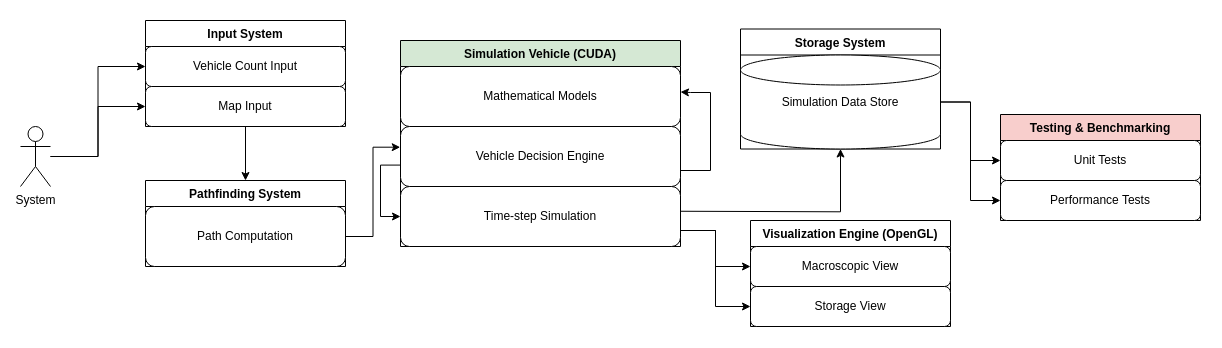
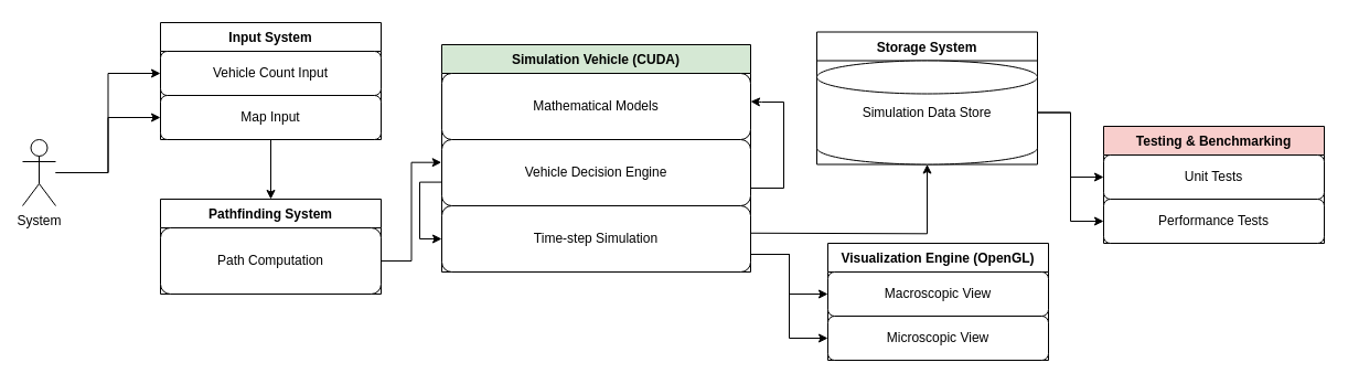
- <mxCell id="17" value="Storage View" style="rounded=1;whiteSpace=wrap;html=1;" vertex="1" parent="15"><mxGeometry y="66" width="200" height="40" as="geometry" /></mxCell>
+ <mxCell id="17" value="Microscopic View" style="rounded=1;whiteSpace=wrap;html=1;" vertex="1" parent="15"><mxGeometry y="66" width="200" height="40" as="geometry" /></mxCell>
